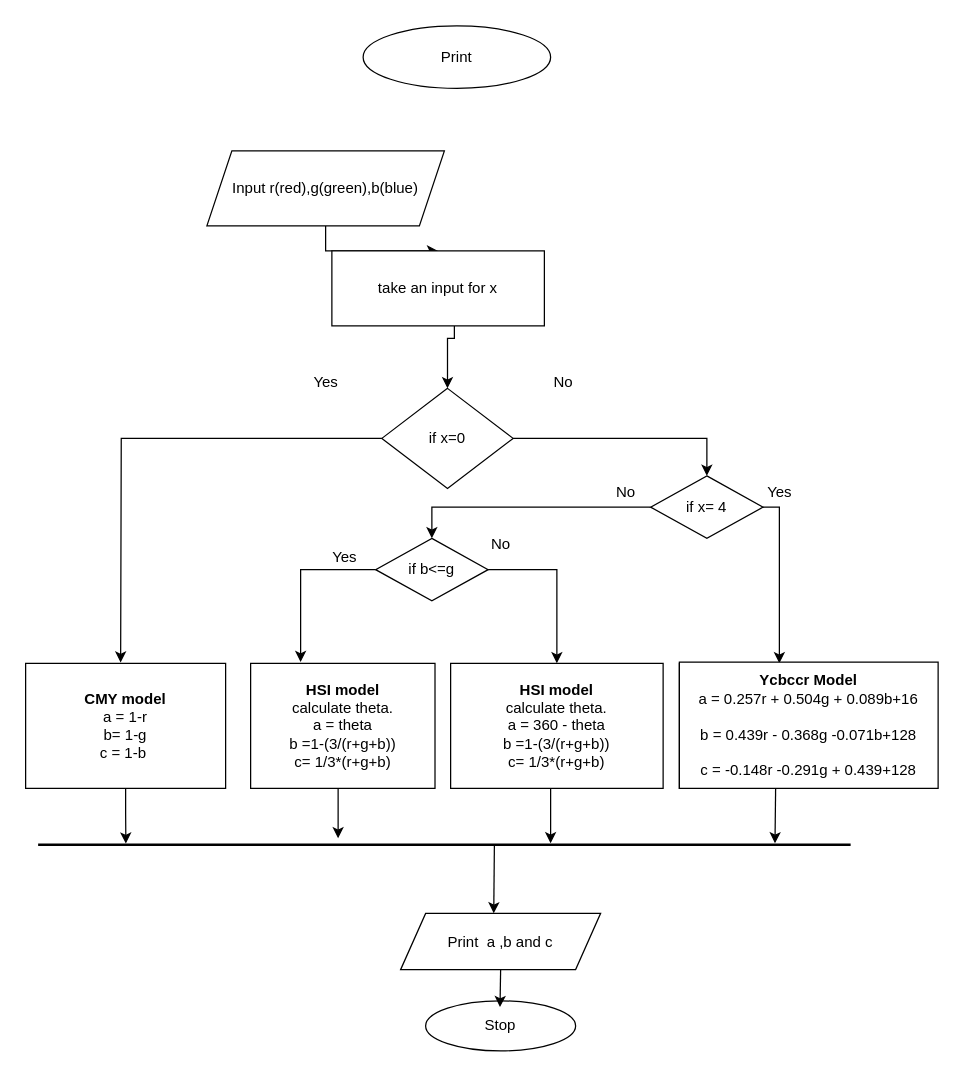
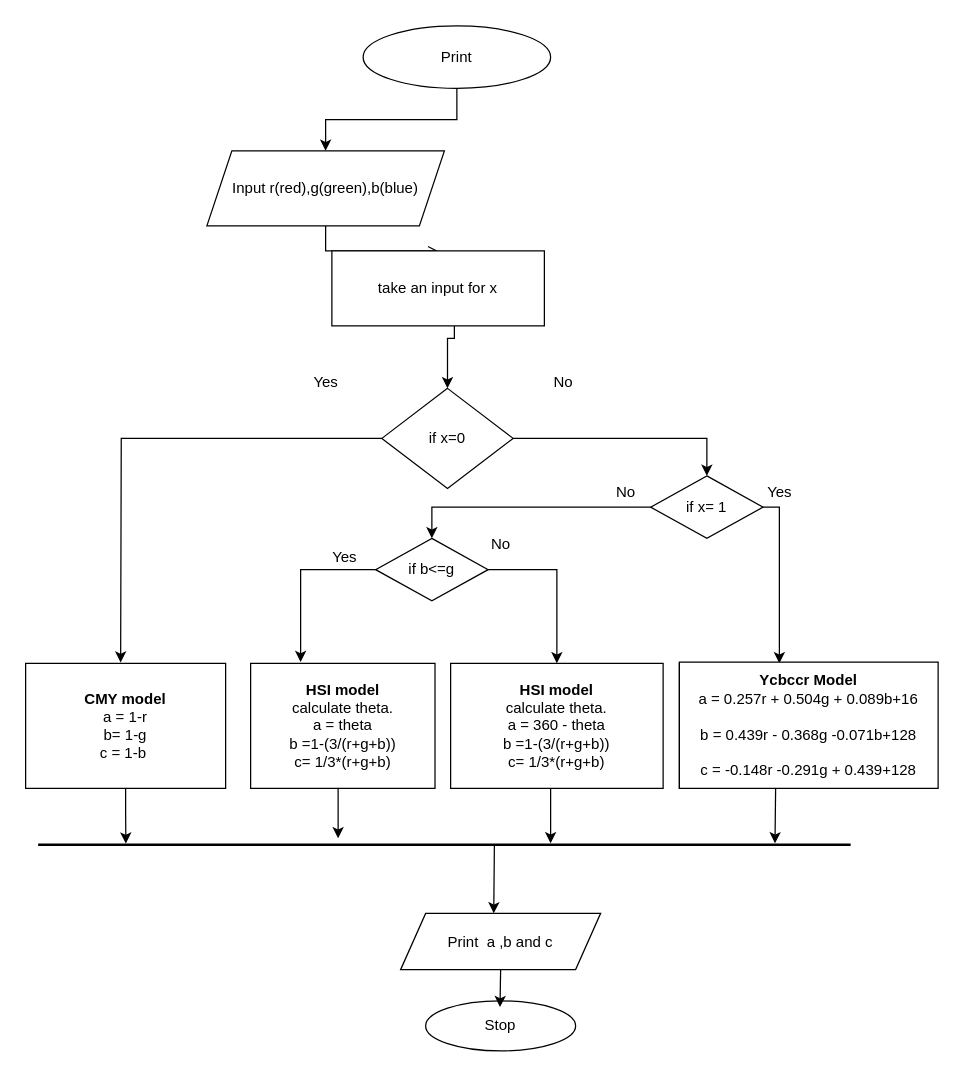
+ <mxCell id="2" style="edgeStyle=orthogonalEdgeStyle;rounded=0;orthogonalLoop=1;jettySize=auto;html=1;entryX=0.5;entryY=0;entryDx=0;entryDy=0;" edge="1" parent="1" source="3" target="5"><mxGeometry relative="1" as="geometry" /></mxCell>
- <mxCell id="4" style="edgeStyle=orthogonalEdgeStyle;rounded=0;orthogonalLoop=1;jettySize=auto;html=1;exitX=0.5;exitY=1;exitDx=0;exitDy=0;entryX=0.5;entryY=0;entryDx=0;entryDy=0;" edge="1" parent="1" source="5" target="7"><mxGeometry relative="1" as="geometry" /></mxCell>
+ <mxCell id="4" style="edgeStyle=orthogonalEdgeStyle;rounded=0;orthogonalLoop=1;jettySize=auto;html=1;exitX=0.5;exitY=1;exitDx=0;exitDy=0;entryX=0.5;entryY=0;entryDx=0;entryDy=0;endArrow=open;" edge="1" parent="1" source="5" target="7"><mxGeometry relative="1" as="geometry" /></mxCell>
- <mxCell id="13" value="if x= 4" style="rhombus;whiteSpace=wrap;html=1;" vertex="1" parent="1"><mxGeometry x="520" y="380" width="90" height="50" as="geometry" /></mxCell>
+ <mxCell id="13" value="if x= 1" style="rhombus;whiteSpace=wrap;html=1;" vertex="1" parent="1"><mxGeometry x="520" y="380" width="90" height="50" as="geometry" /></mxCell>
